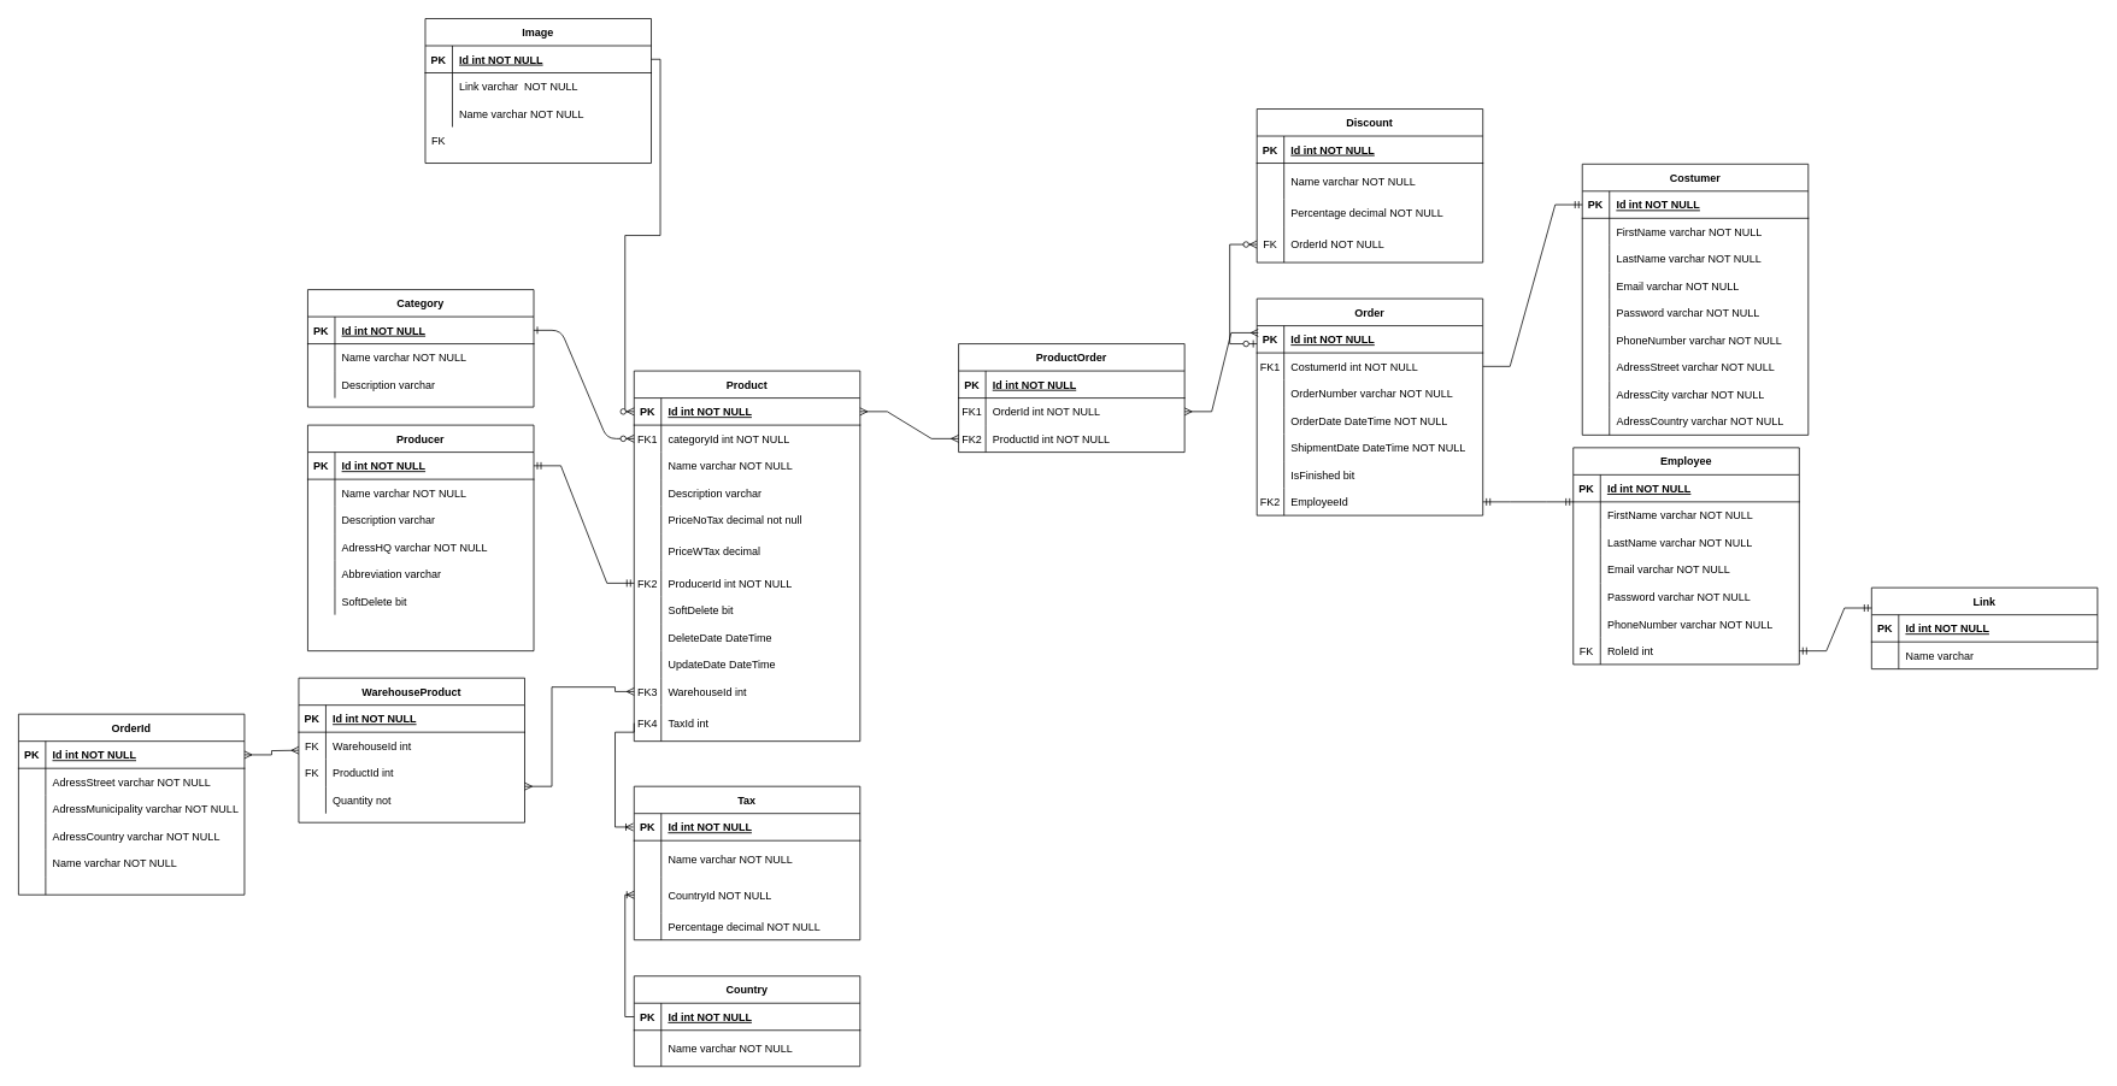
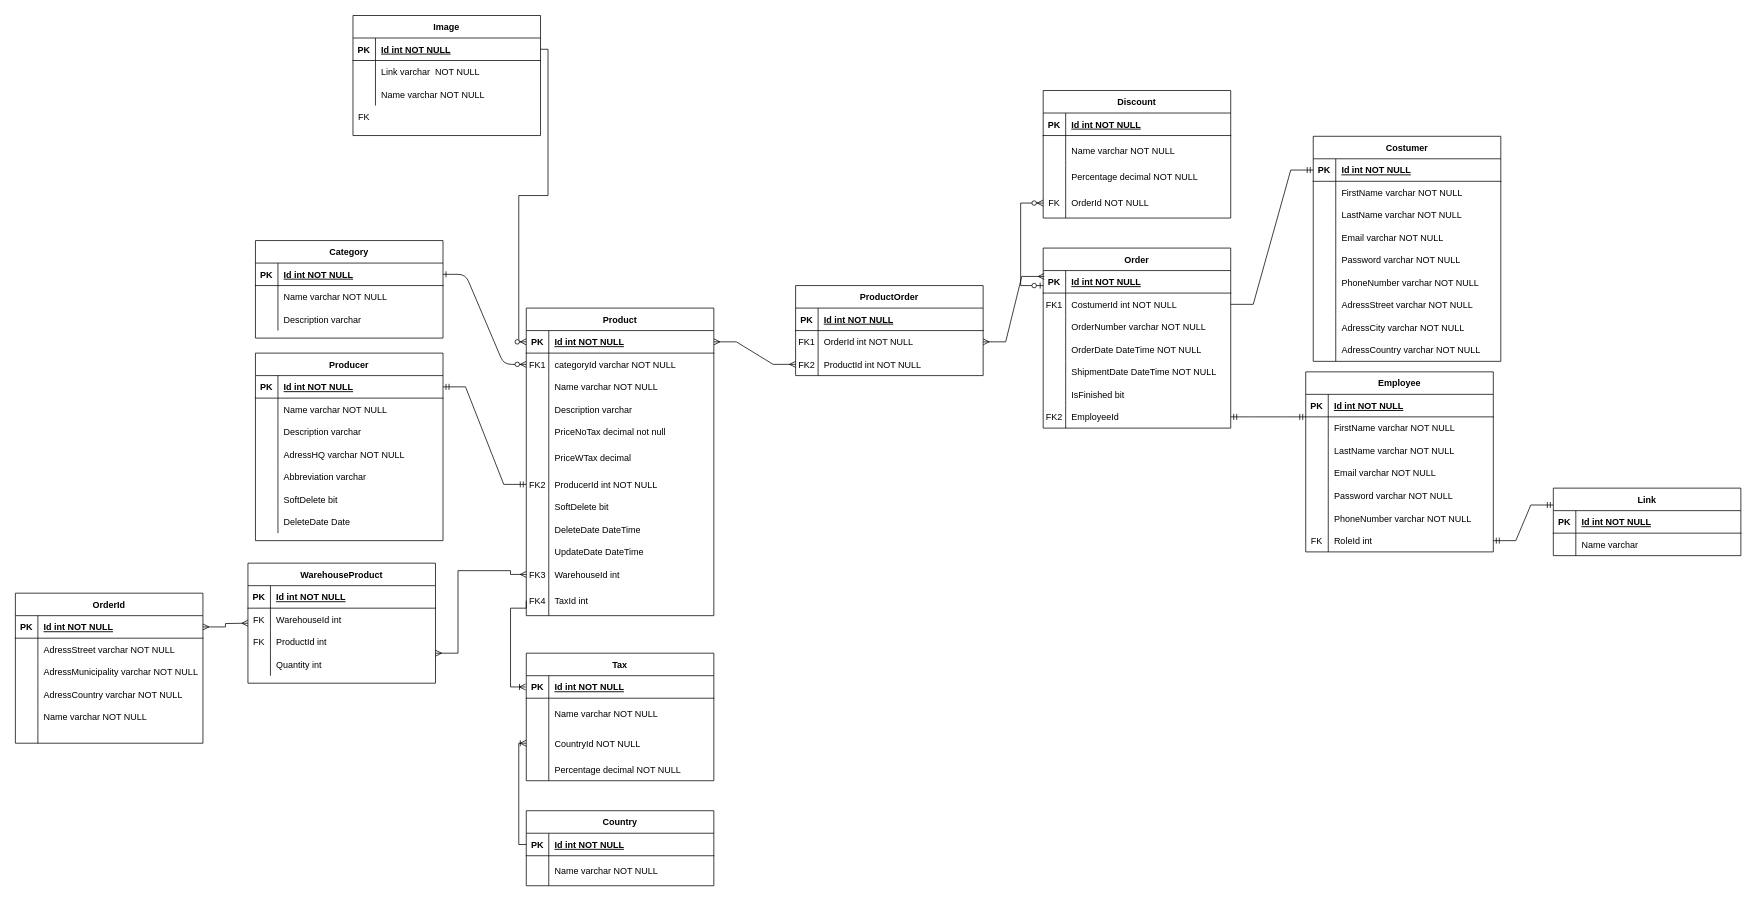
- <mxCell id="9" value="categoryId int NOT NULL" style="shape=partialRectangle;overflow=hidden;connectable=0;fillColor=none;top=0;left=0;bottom=0;right=0;align=left;spacingLeft=6;" parent="7" vertex="1"><mxGeometry x="30" width="220" height="30" as="geometry"><mxRectangle width="220" height="30" as="alternateBounds" /></mxGeometry></mxCell>
+ <mxCell id="9" value="categoryId varchar NOT NULL" style="shape=partialRectangle;overflow=hidden;connectable=0;fillColor=none;top=0;left=0;bottom=0;right=0;align=left;spacingLeft=6;" parent="7" vertex="1"><mxGeometry x="30" width="220" height="30" as="geometry"><mxRectangle width="220" height="30" as="alternateBounds" /></mxGeometry></mxCell>
+ <mxCell id="99" value="DeleteDate Date" style="shape=partialRectangle;overflow=hidden;connectable=0;fillColor=none;top=0;left=0;bottom=0;right=0;align=left;spacingLeft=6;" vertex="1" parent="97"><mxGeometry x="30" width="220" height="30" as="geometry"><mxRectangle width="220" height="30" as="alternateBounds" /></mxGeometry></mxCell>
- <mxCell id="166" value="Quantity not" style="shape=partialRectangle;overflow=hidden;connectable=0;fillColor=none;top=0;left=0;bottom=0;right=0;align=left;spacingLeft=6;" vertex="1" parent="164"><mxGeometry x="30" width="220" height="30" as="geometry"><mxRectangle width="220" height="30" as="alternateBounds" /></mxGeometry></mxCell>
+ <mxCell id="166" value="Quantity int" style="shape=partialRectangle;overflow=hidden;connectable=0;fillColor=none;top=0;left=0;bottom=0;right=0;align=left;spacingLeft=6;" vertex="1" parent="164"><mxGeometry x="30" width="220" height="30" as="geometry"><mxRectangle width="220" height="30" as="alternateBounds" /></mxGeometry></mxCell>
